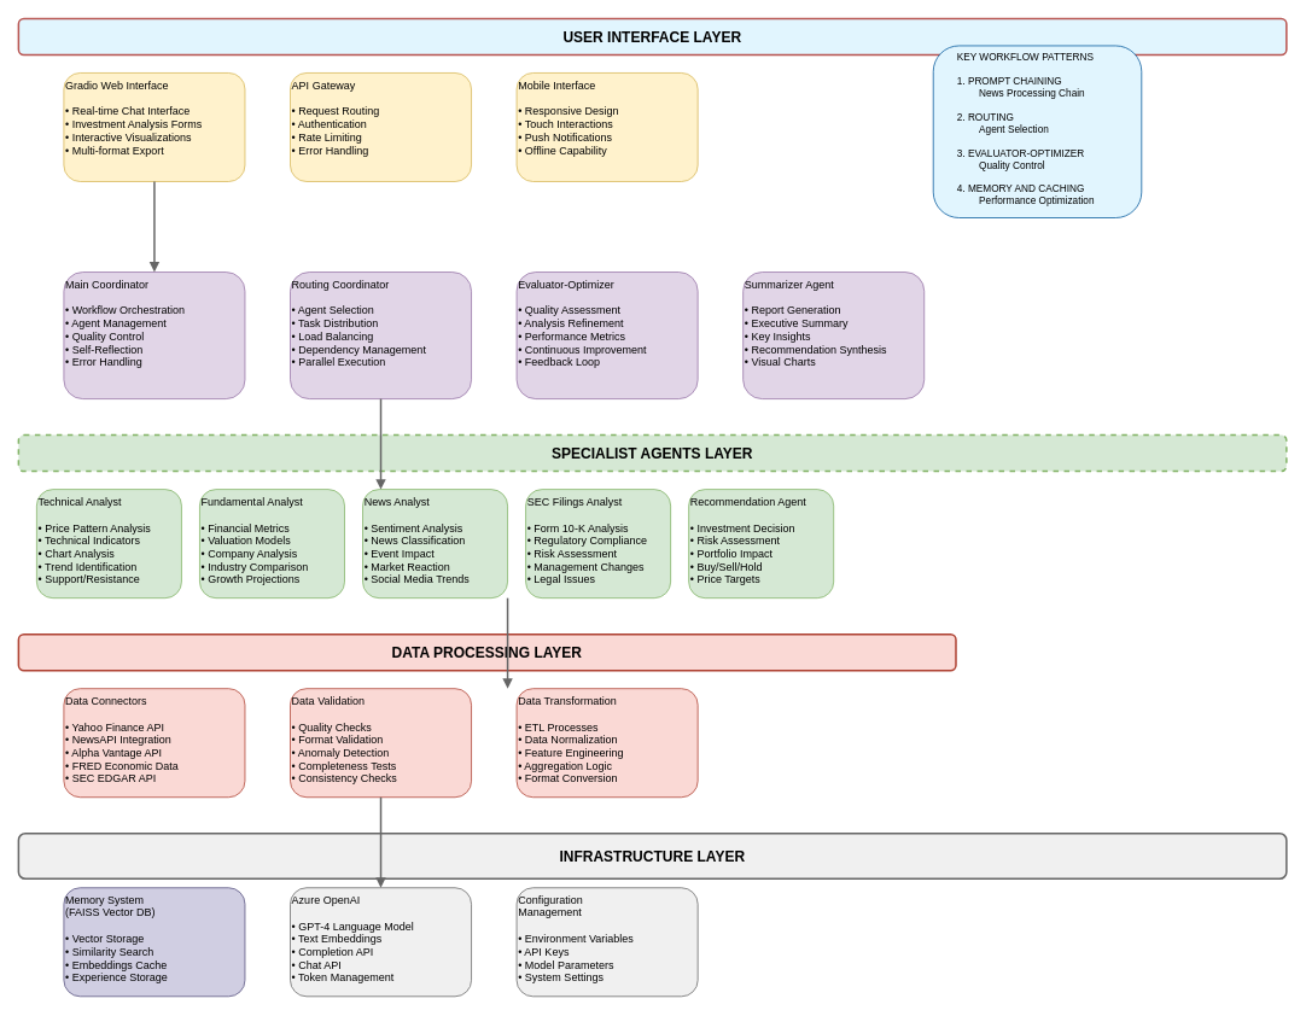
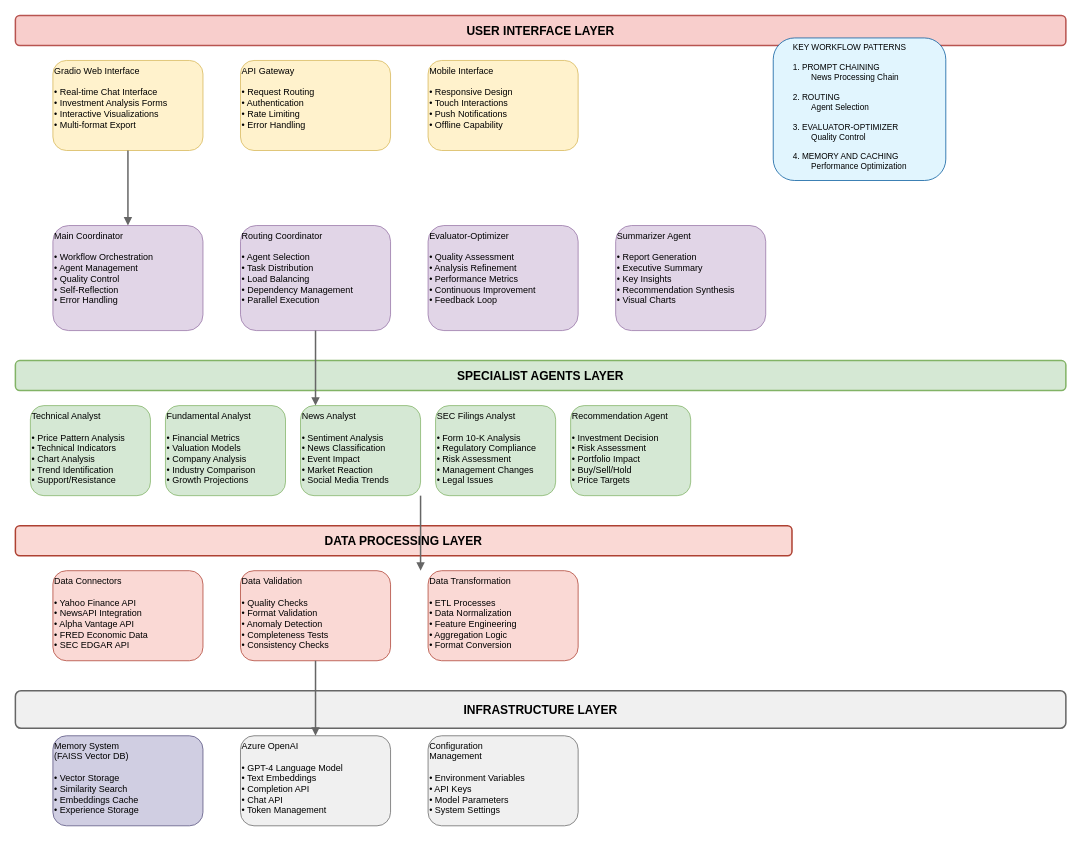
- <mxCell id="2" value="USER INTERFACE LAYER" style="rounded=1;whiteSpace=wrap;html=1;fontSize=16;fontStyle=1;fillColor=#e1f5fe;strokeColor=#b85450;strokeWidth=2;" parent="1" vertex="1"><mxGeometry x="20" y="20" width="1400" height="40" as="geometry" /></mxCell>
+ <mxCell id="2" value="USER INTERFACE LAYER" style="rounded=1;whiteSpace=wrap;html=1;fontSize=16;fontStyle=1;fillColor=#f8cecc;strokeColor=#b85450;strokeWidth=2;" parent="1" vertex="1"><mxGeometry x="20" y="20" width="1400" height="40" as="geometry" /></mxCell>
- <mxCell id="10" value="SPECIALIST AGENTS LAYER" style="rounded=1;whiteSpace=wrap;html=1;fontSize=16;fontStyle=1;fillColor=#d5e8d4;strokeColor=#82b366;strokeWidth=2;dashed=1;" parent="1" vertex="1"><mxGeometry x="20" y="480" width="1400" height="40" as="geometry" /></mxCell>
+ <mxCell id="10" value="SPECIALIST AGENTS LAYER" style="rounded=1;whiteSpace=wrap;html=1;fontSize=16;fontStyle=1;fillColor=#d5e8d4;strokeColor=#82b366;strokeWidth=2;" parent="1" vertex="1"><mxGeometry x="20" y="480" width="1400" height="40" as="geometry" /></mxCell>
